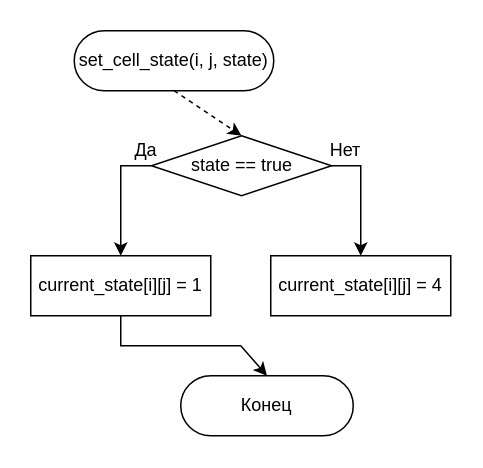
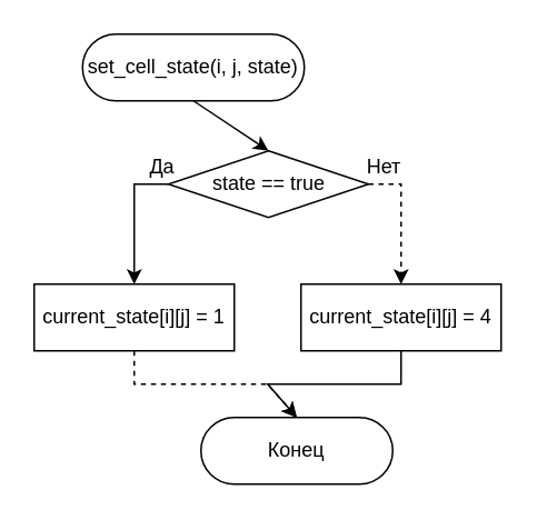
- <mxCell id="4" value="" style="endArrow=classic;html=1;rounded=0;exitX=0.5;exitY=1;exitDx=0;exitDy=0;entryX=0.5;entryY=0;entryDx=0;entryDy=0;dashed=1;" parent="1" source="2" target="3" edge="1"><mxGeometry width="50" height="50" relative="1" as="geometry"><mxPoint x="300" y="50" as="sourcePoint" /><mxPoint x="350" y="0" as="targetPoint" /></mxGeometry></mxCell>
+ <mxCell id="4" value="" style="endArrow=classic;html=1;rounded=0;exitX=0.5;exitY=1;exitDx=0;exitDy=0;entryX=0.5;entryY=0;entryDx=0;entryDy=0;" parent="1" source="2" target="3" edge="1"><mxGeometry width="50" height="50" relative="1" as="geometry"><mxPoint x="300" y="50" as="sourcePoint" /><mxPoint x="350" y="0" as="targetPoint" /></mxGeometry></mxCell>
- <mxCell id="7" value="" style="endArrow=classic;html=1;rounded=0;entryX=0.5;entryY=0;entryDx=0;entryDy=0;exitX=1;exitY=0.5;exitDx=0;exitDy=0;" parent="1" source="3" target="6" edge="1"><mxGeometry width="50" height="50" relative="1" as="geometry"><mxPoint x="270" y="160" as="sourcePoint" /><mxPoint x="320" y="110" as="targetPoint" /><Array as="points"><mxPoint x="240" y="110" /></Array></mxGeometry></mxCell>
+ <mxCell id="7" value="" style="endArrow=classic;html=1;rounded=0;entryX=0.5;entryY=0;entryDx=0;entryDy=0;exitX=1;exitY=0.5;exitDx=0;exitDy=0;dashed=1;" parent="1" source="3" target="6" edge="1"><mxGeometry width="50" height="50" relative="1" as="geometry"><mxPoint x="270" y="160" as="sourcePoint" /><mxPoint x="320" y="110" as="targetPoint" /><Array as="points"><mxPoint x="240" y="110" /></Array></mxGeometry></mxCell>
- <mxCell id="12" value="" style="endArrow=classic;html=1;rounded=0;exitX=0.5;exitY=1;exitDx=0;exitDy=0;entryX=0.5;entryY=0;entryDx=0;entryDy=0;" parent="1" source="5" target="11" edge="1"><mxGeometry width="50" height="50" relative="1" as="geometry"><mxPoint x="0" y="300" as="sourcePoint" /><mxPoint x="50" y="250" as="targetPoint" /><Array as="points"><mxPoint x="80" y="230" /><mxPoint x="160" y="230" /></Array></mxGeometry></mxCell>
+ <mxCell id="12" value="" style="endArrow=classic;html=1;rounded=0;exitX=0.5;exitY=1;exitDx=0;exitDy=0;entryX=0.5;entryY=0;entryDx=0;entryDy=0;dashed=1;" parent="1" source="5" target="11" edge="1"><mxGeometry width="50" height="50" relative="1" as="geometry"><mxPoint x="0" y="300" as="sourcePoint" /><mxPoint x="50" y="250" as="targetPoint" /><Array as="points"><mxPoint x="80" y="230" /><mxPoint x="160" y="230" /></Array></mxGeometry></mxCell>
+ <mxCell id="13" value="" style="endArrow=classic;html=1;rounded=0;exitX=0.5;exitY=1;exitDx=0;exitDy=0;entryX=0.5;entryY=0;entryDx=0;entryDy=0;" parent="1" source="6" target="11" edge="1"><mxGeometry width="50" height="50" relative="1" as="geometry"><mxPoint x="370" y="290" as="sourcePoint" /><mxPoint x="420" y="240" as="targetPoint" /><Array as="points"><mxPoint x="240" y="230" /><mxPoint x="160" y="230" /></Array></mxGeometry></mxCell>
